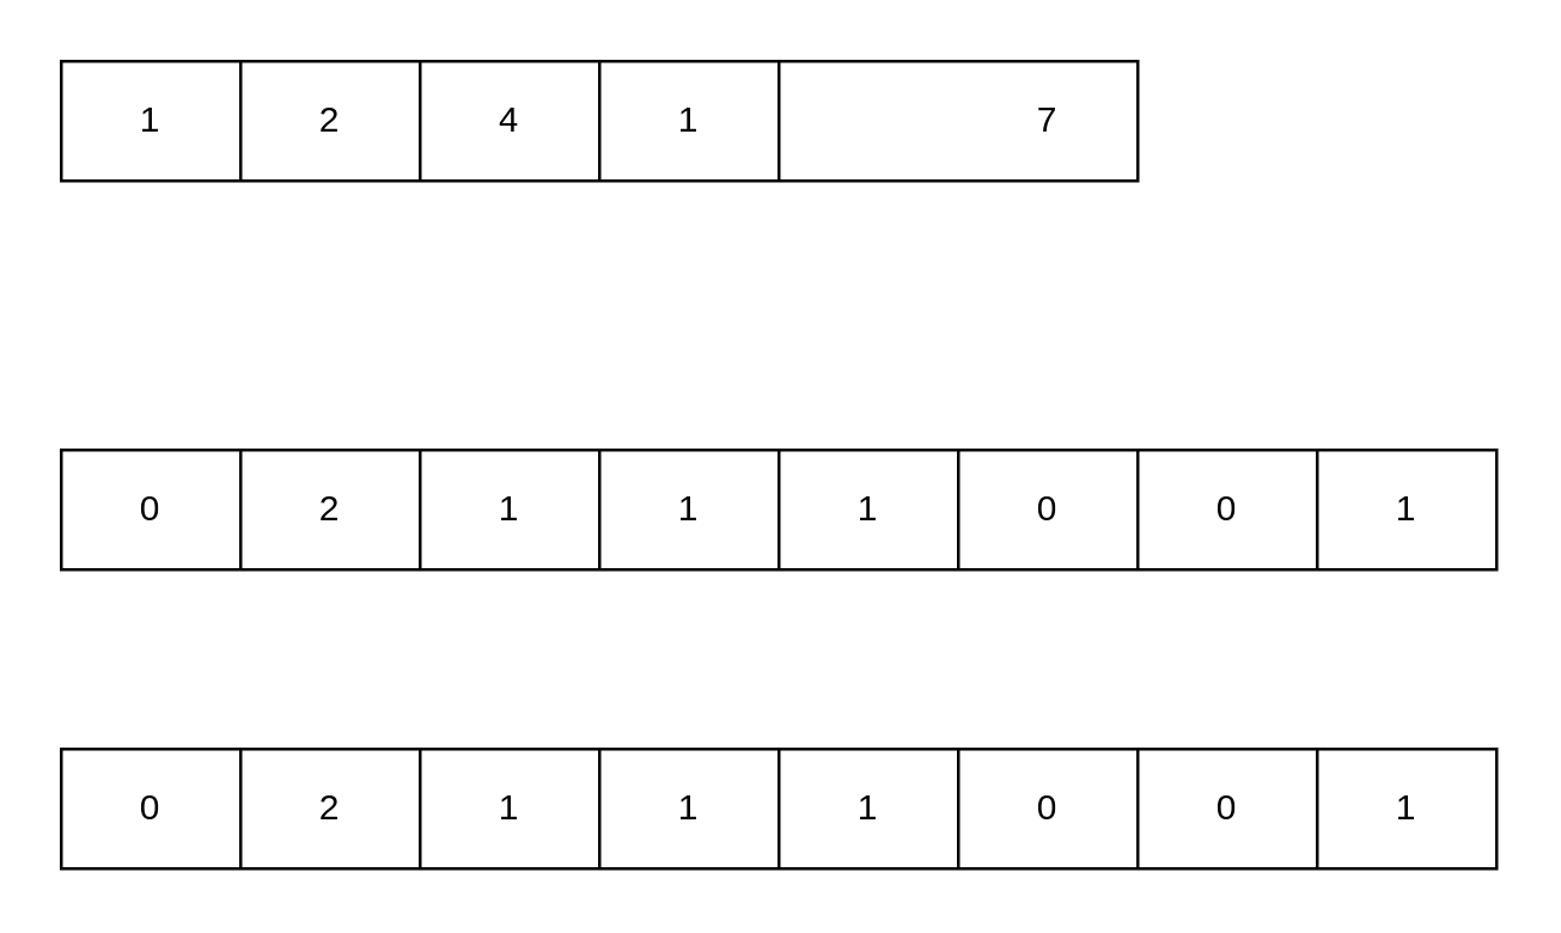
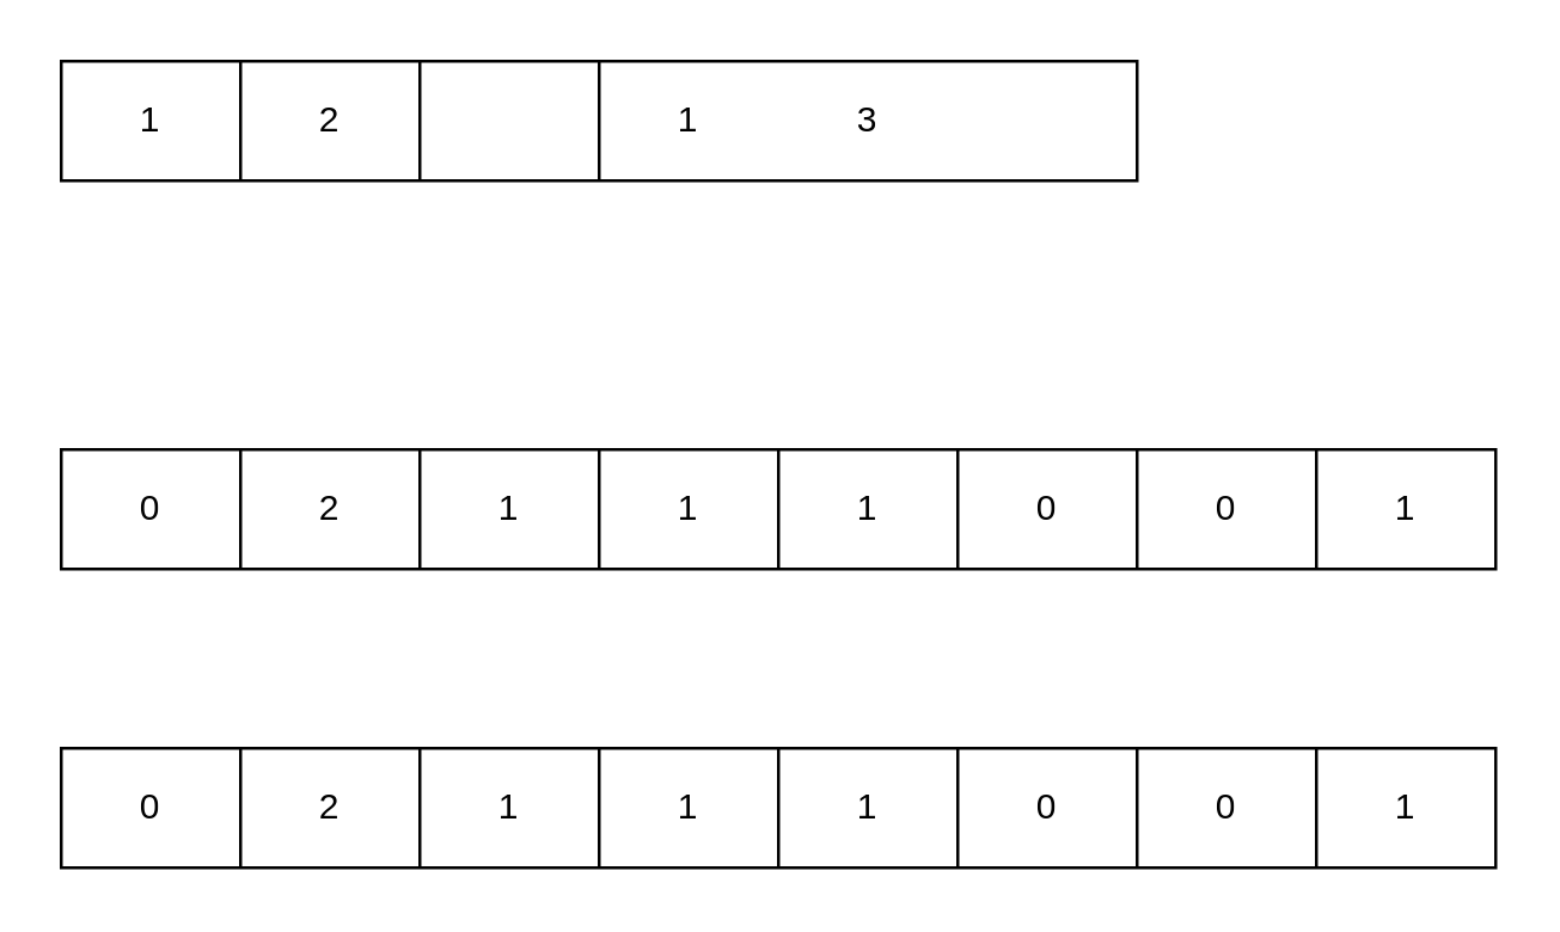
- <mxCell id="6" value="4" style="shape=partialRectangle;html=1;whiteSpace=wrap;connectable=0;overflow=hidden;fillColor=none;top=0;left=0;bottom=0;right=0;" vertex="1" parent="3"><mxGeometry x="120" width="60" height="40" as="geometry" /></mxCell>
+ <mxCell id="8" value="3" style="shape=partialRectangle;html=1;whiteSpace=wrap;connectable=0;overflow=hidden;fillColor=none;top=0;left=0;bottom=0;right=0;" vertex="1" parent="3"><mxGeometry x="240" width="60" height="40" as="geometry" /></mxCell>
- <mxCell id="9" value="7" style="shape=partialRectangle;html=1;whiteSpace=wrap;connectable=0;overflow=hidden;fillColor=none;top=0;left=0;bottom=0;right=0;" vertex="1" parent="3"><mxGeometry x="300" width="60" height="40" as="geometry" /></mxCell>
